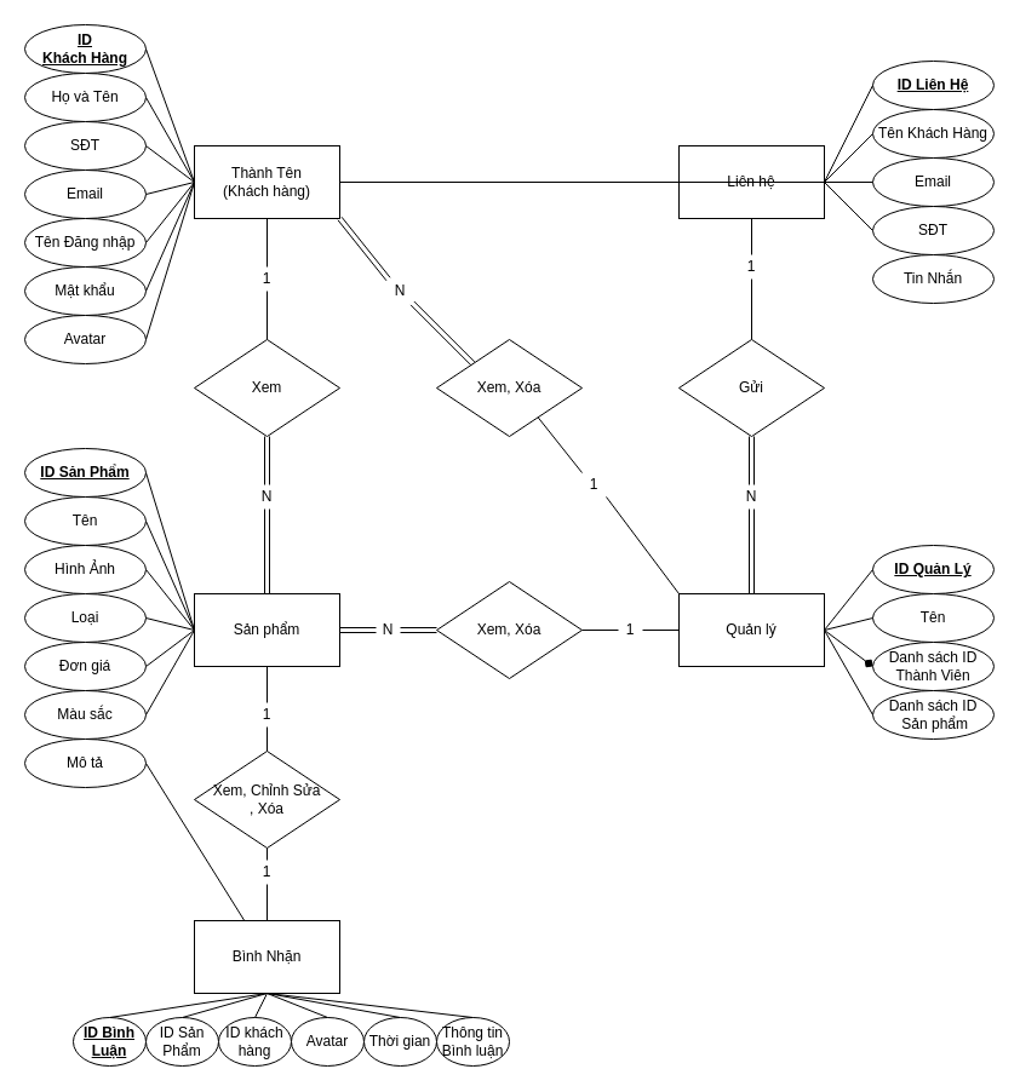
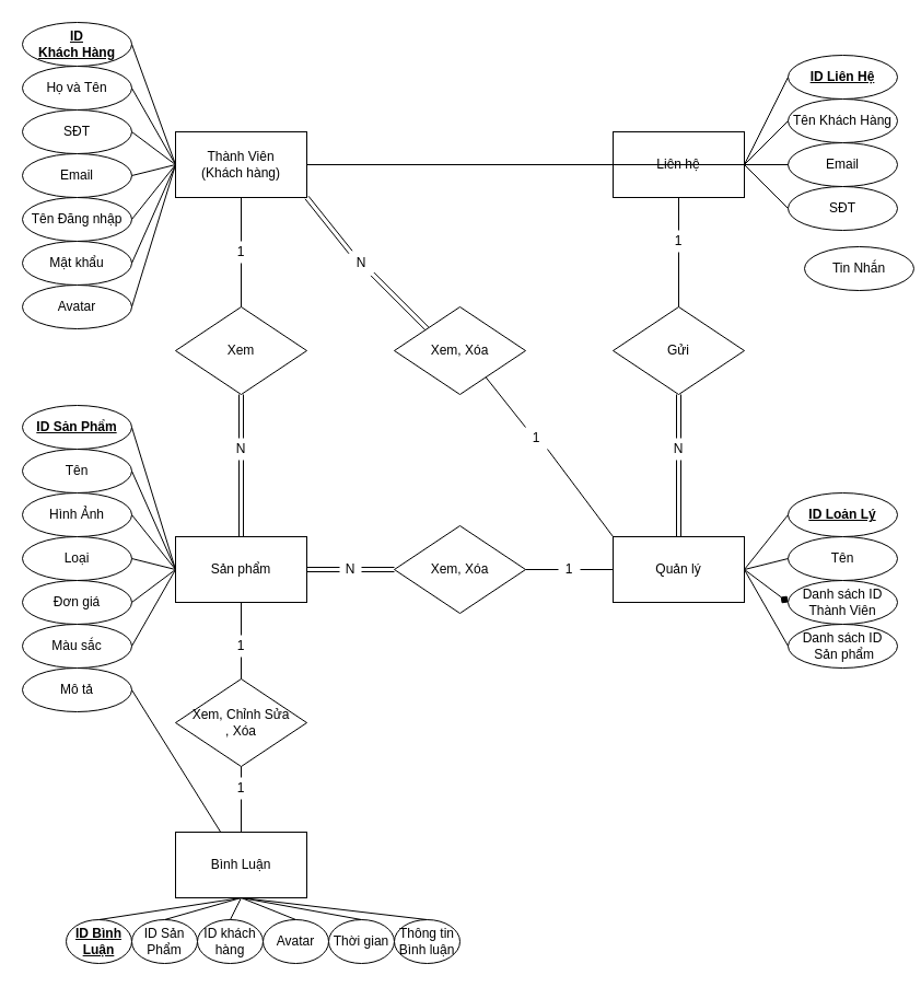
- <mxCell id="2" value="Thành Tên &lt;br&gt;(Khách hàng)" style="rounded=0;whiteSpace=wrap;html=1;gradientColor=none;" vertex="1" parent="1"><mxGeometry x="160" y="120" width="120" height="60" as="geometry" /></mxCell>
+ <mxCell id="2" value="Thành Viên &lt;br&gt;(Khách hàng)" style="rounded=0;whiteSpace=wrap;html=1;gradientColor=none;" vertex="1" parent="1"><mxGeometry x="160" y="120" width="120" height="60" as="geometry" /></mxCell>
- <mxCell id="58" value="Tin Nhắn" style="ellipse;whiteSpace=wrap;html=1;gradientColor=none;" vertex="1" parent="1"><mxGeometry x="720" y="210" width="100" height="40" as="geometry" /></mxCell>
+ <mxCell id="58" value="Tin Nhắn" style="ellipse;whiteSpace=wrap;html=1;gradientColor=none;" vertex="1" parent="1"><mxGeometry x="735" y="225" width="100" height="40" as="geometry" /></mxCell>
- <mxCell id="41" value="&lt;b&gt;&lt;u&gt;ID Quản Lý&lt;/u&gt;&lt;/b&gt;" style="ellipse;whiteSpace=wrap;html=1;gradientColor=none;" vertex="1" parent="1"><mxGeometry x="720" y="450" width="100" height="40" as="geometry" /></mxCell>
+ <mxCell id="41" value="&lt;b&gt;&lt;u&gt;ID Loản Lý&lt;/u&gt;&lt;/b&gt;" style="ellipse;whiteSpace=wrap;html=1;gradientColor=none;" vertex="1" parent="1"><mxGeometry x="720" y="450" width="100" height="40" as="geometry" /></mxCell>
- <mxCell id="64" value="Bình Nhặn" style="rounded=0;whiteSpace=wrap;html=1;gradientColor=none;" vertex="1" parent="1"><mxGeometry x="160" y="760" width="120" height="60" as="geometry" /></mxCell>
+ <mxCell id="64" value="Bình Luận" style="rounded=0;whiteSpace=wrap;html=1;gradientColor=none;" vertex="1" parent="1"><mxGeometry x="160" y="760" width="120" height="60" as="geometry" /></mxCell>
